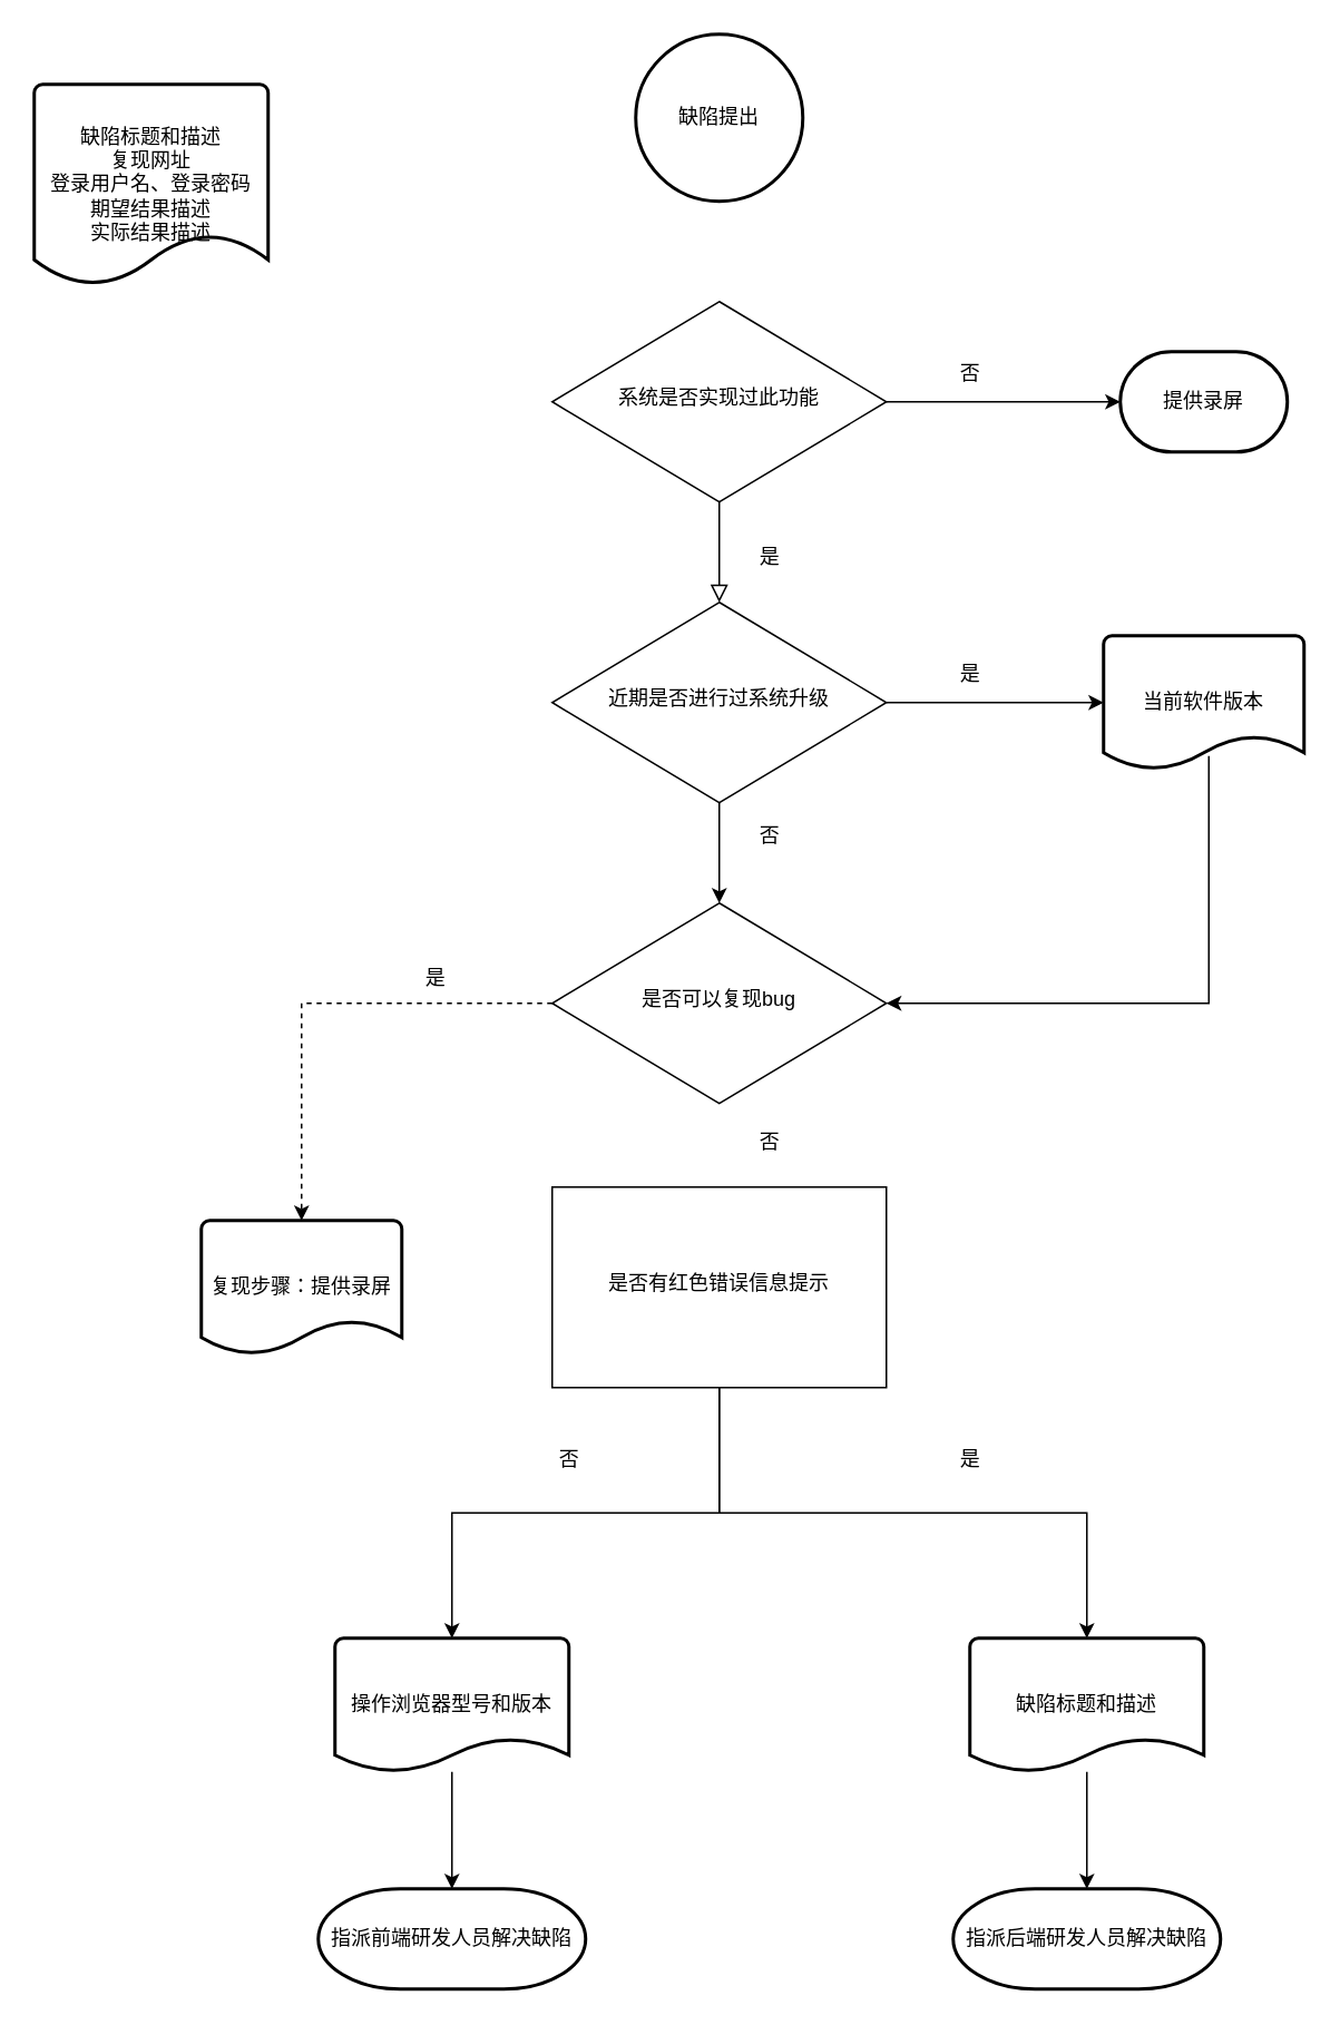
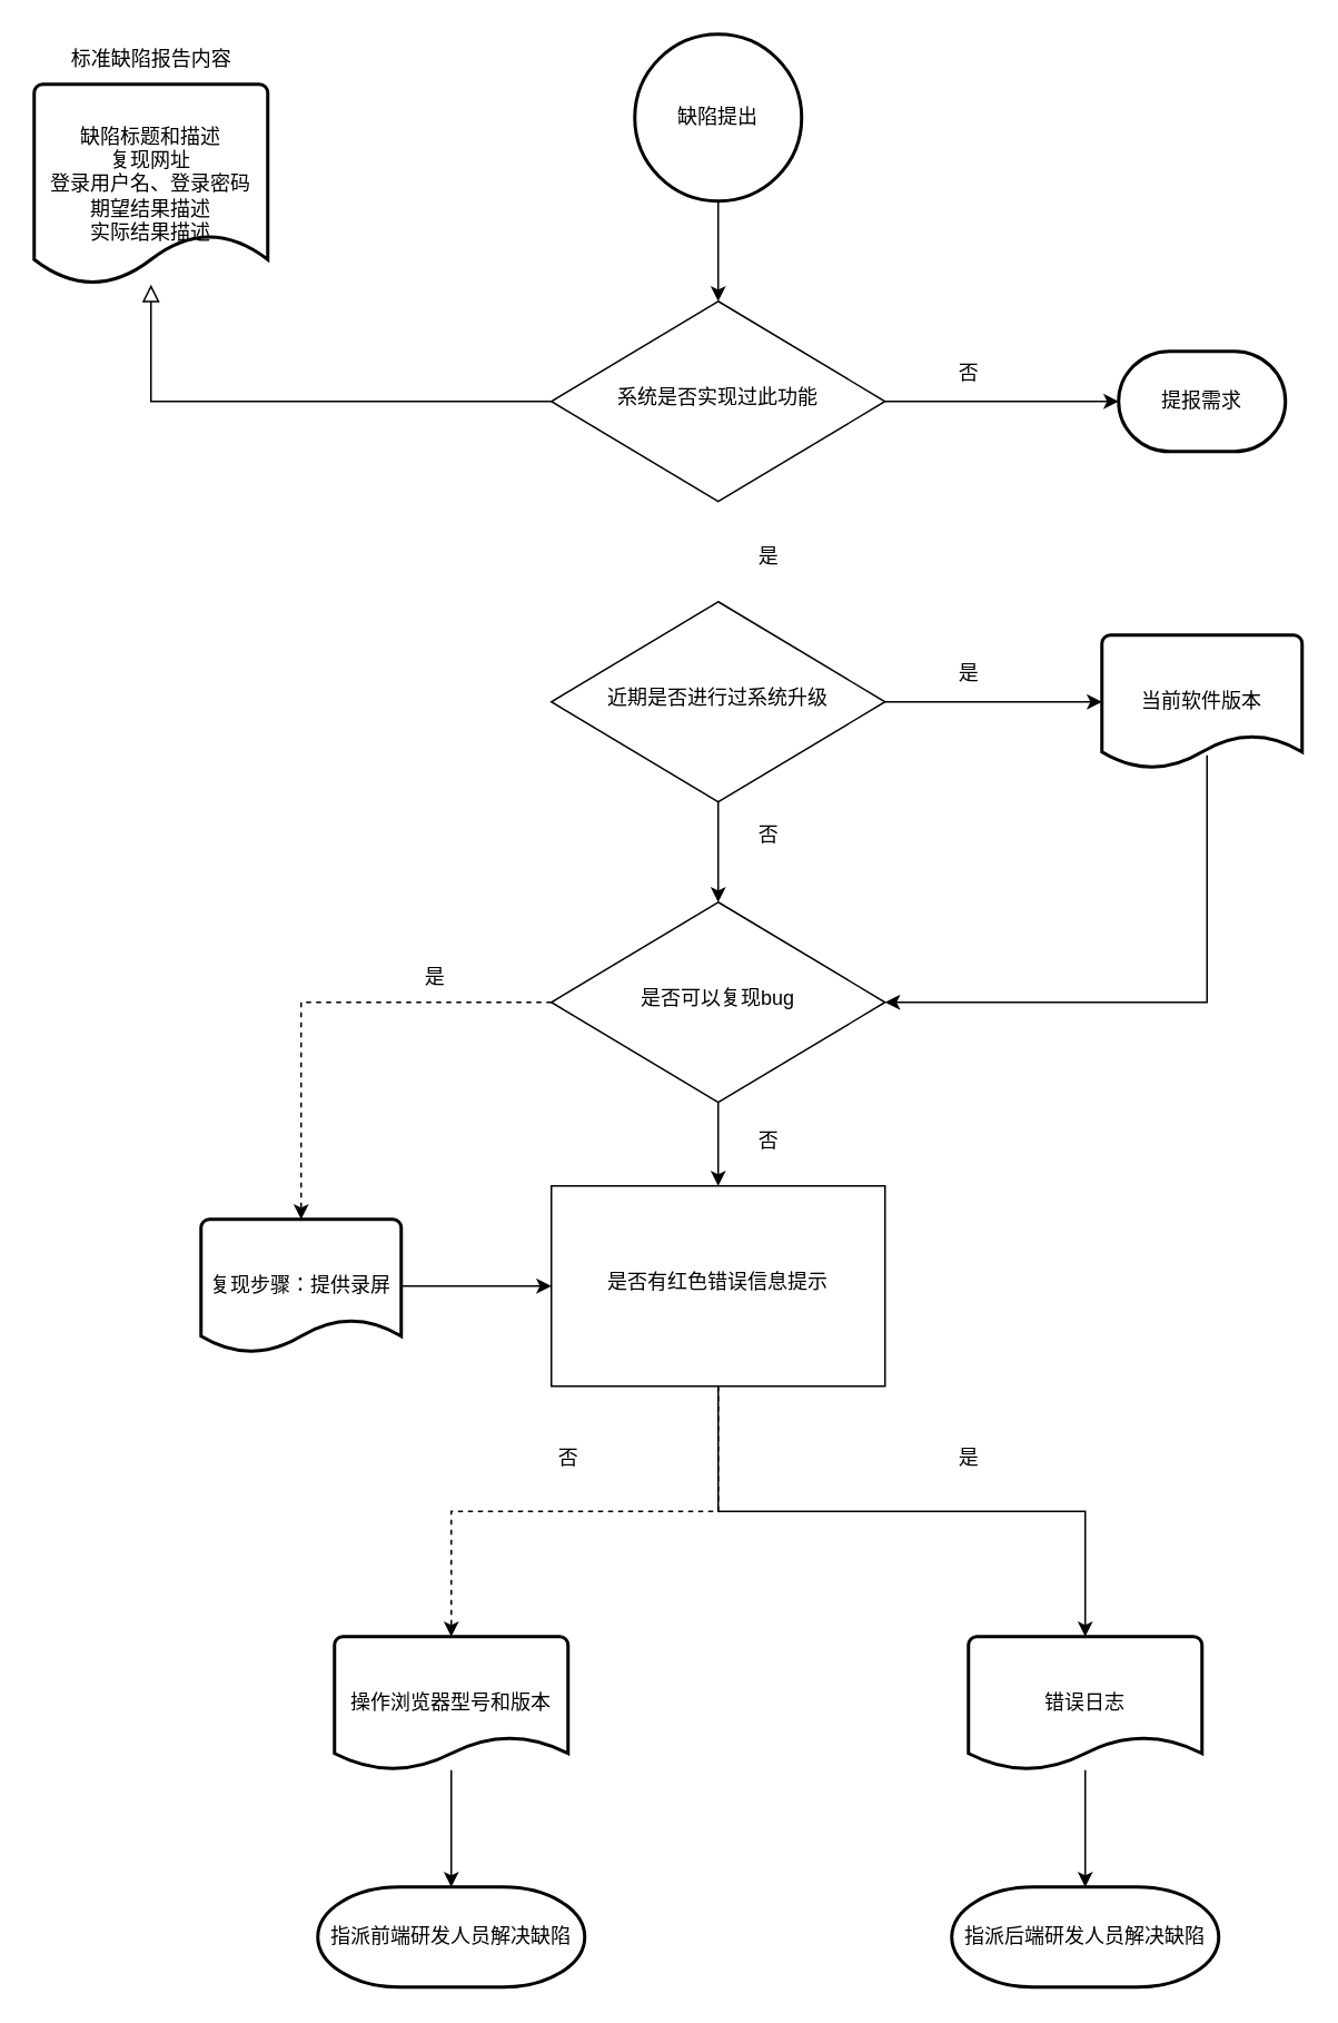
+ <mxCell id="20" value="标准缺陷报告内容" style="text;html=1;align=center;verticalAlign=middle;resizable=0;points=[];autosize=1;strokeColor=none;fillColor=none;" vertex="1" parent="1"><mxGeometry x="30" y="20" width="120" height="30" as="geometry" /></mxCell>
+ <mxCell id="25" style="edgeStyle=orthogonalEdgeStyle;rounded=0;orthogonalLoop=1;jettySize=auto;html=1;exitX=0.5;exitY=1;exitDx=0;exitDy=0;exitPerimeter=0;entryX=0.5;entryY=0;entryDx=0;entryDy=0;" edge="1" parent="1" source="26" target="4"><mxGeometry relative="1" as="geometry" /></mxCell>
- <mxCell id="12" value="提供录屏" style="strokeWidth=2;html=1;shape=mxgraph.flowchart.terminator;whiteSpace=wrap;" vertex="1" parent="1"><mxGeometry x="670" y="210" width="100" height="60" as="geometry" /></mxCell>
+ <mxCell id="12" value="提报需求" style="strokeWidth=2;html=1;shape=mxgraph.flowchart.terminator;whiteSpace=wrap;" vertex="1" parent="1"><mxGeometry x="670" y="210" width="100" height="60" as="geometry" /></mxCell>
- <mxCell id="2" value="" style="rounded=0;html=1;jettySize=auto;orthogonalLoop=1;fontSize=11;endArrow=block;endFill=0;endSize=8;strokeWidth=1;shadow=0;labelBackgroundColor=none;edgeStyle=orthogonalEdgeStyle;" parent="1" source="4" target="7" edge="1"><mxGeometry x="0.333" y="30" relative="1" as="geometry"><mxPoint as="offset" /></mxGeometry></mxCell>
+ <mxCell id="2" value="" style="rounded=0;html=1;jettySize=auto;orthogonalLoop=1;fontSize=11;endArrow=block;endFill=0;endSize=8;strokeWidth=1;shadow=0;labelBackgroundColor=none;edgeStyle=orthogonalEdgeStyle;" parent="1" source="4" target="19" edge="1"><mxGeometry x="0.333" y="30" relative="1" as="geometry"><mxPoint as="offset" /></mxGeometry></mxCell>
+ <mxCell id="9" style="edgeStyle=orthogonalEdgeStyle;rounded=0;orthogonalLoop=1;jettySize=auto;html=1;exitX=0.5;exitY=1;exitDx=0;exitDy=0;entryX=0.5;entryY=0;entryDx=0;entryDy=0;" edge="1" parent="1" source="11" target="30"><mxGeometry relative="1" as="geometry" /></mxCell>
+ <mxCell id="32" style="edgeStyle=orthogonalEdgeStyle;rounded=0;orthogonalLoop=1;jettySize=auto;html=1;entryX=0;entryY=0.5;entryDx=0;entryDy=0;" edge="1" parent="1" source="33" target="30"><mxGeometry relative="1" as="geometry" /></mxCell>
- <mxCell id="28" style="edgeStyle=orthogonalEdgeStyle;rounded=0;orthogonalLoop=1;jettySize=auto;html=1;exitX=0.5;exitY=1;exitDx=0;exitDy=0;entryX=0.5;entryY=0;entryDx=0;entryDy=0;entryPerimeter=0;" edge="1" parent="1" source="30" target="16"><mxGeometry relative="1" as="geometry" /></mxCell>
+ <mxCell id="28" style="edgeStyle=orthogonalEdgeStyle;rounded=0;orthogonalLoop=1;jettySize=auto;html=1;exitX=0.5;exitY=1;exitDx=0;exitDy=0;entryX=0.5;entryY=0;entryDx=0;entryDy=0;entryPerimeter=0;dashed=1;" edge="1" parent="1" source="30" target="16"><mxGeometry relative="1" as="geometry" /></mxCell>
- <mxCell id="18" value="缺陷标题和描述" style="strokeWidth=2;html=1;shape=mxgraph.flowchart.document2;whiteSpace=wrap;size=0.25;" vertex="1" parent="1"><mxGeometry x="580" y="980" width="140" height="80" as="geometry" /></mxCell>
+ <mxCell id="18" value="错误日志" style="strokeWidth=2;html=1;shape=mxgraph.flowchart.document2;whiteSpace=wrap;size=0.25;" vertex="1" parent="1"><mxGeometry x="580" y="980" width="140" height="80" as="geometry" /></mxCell>
